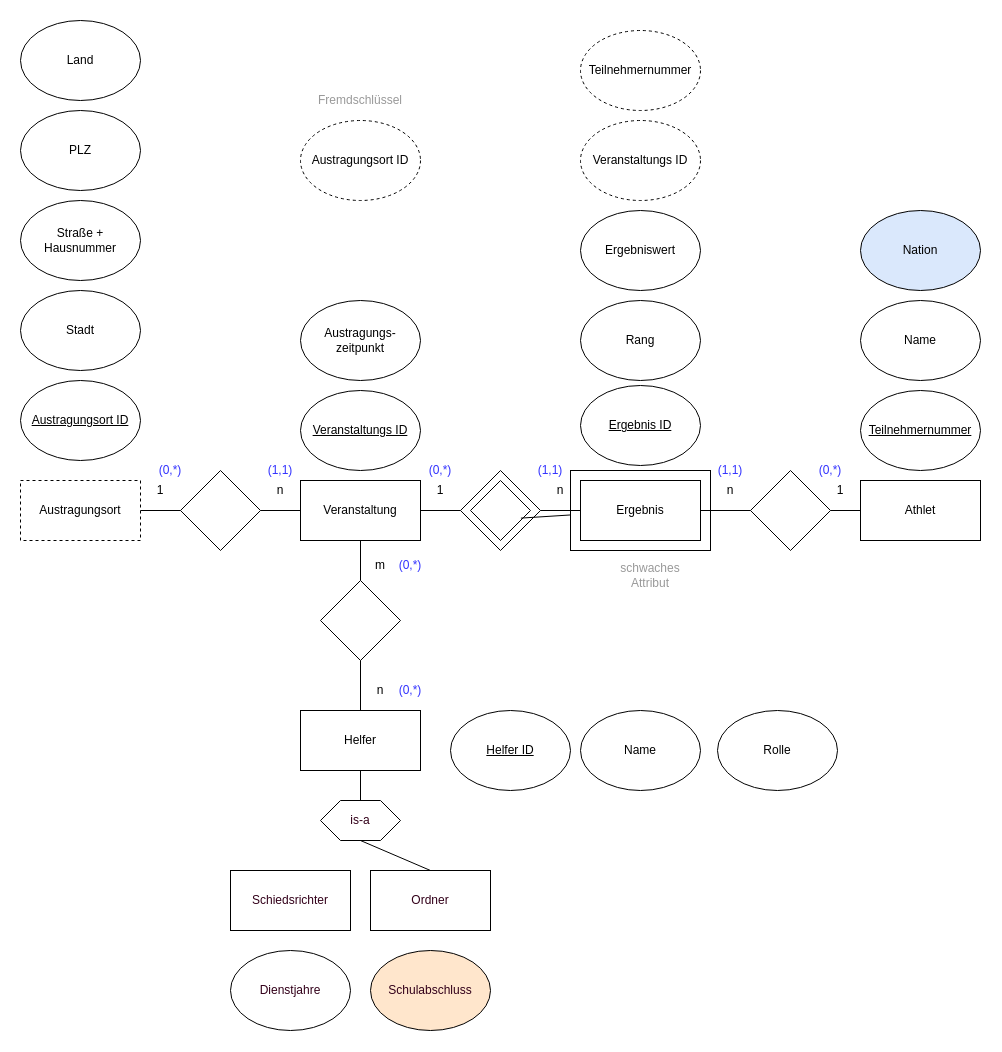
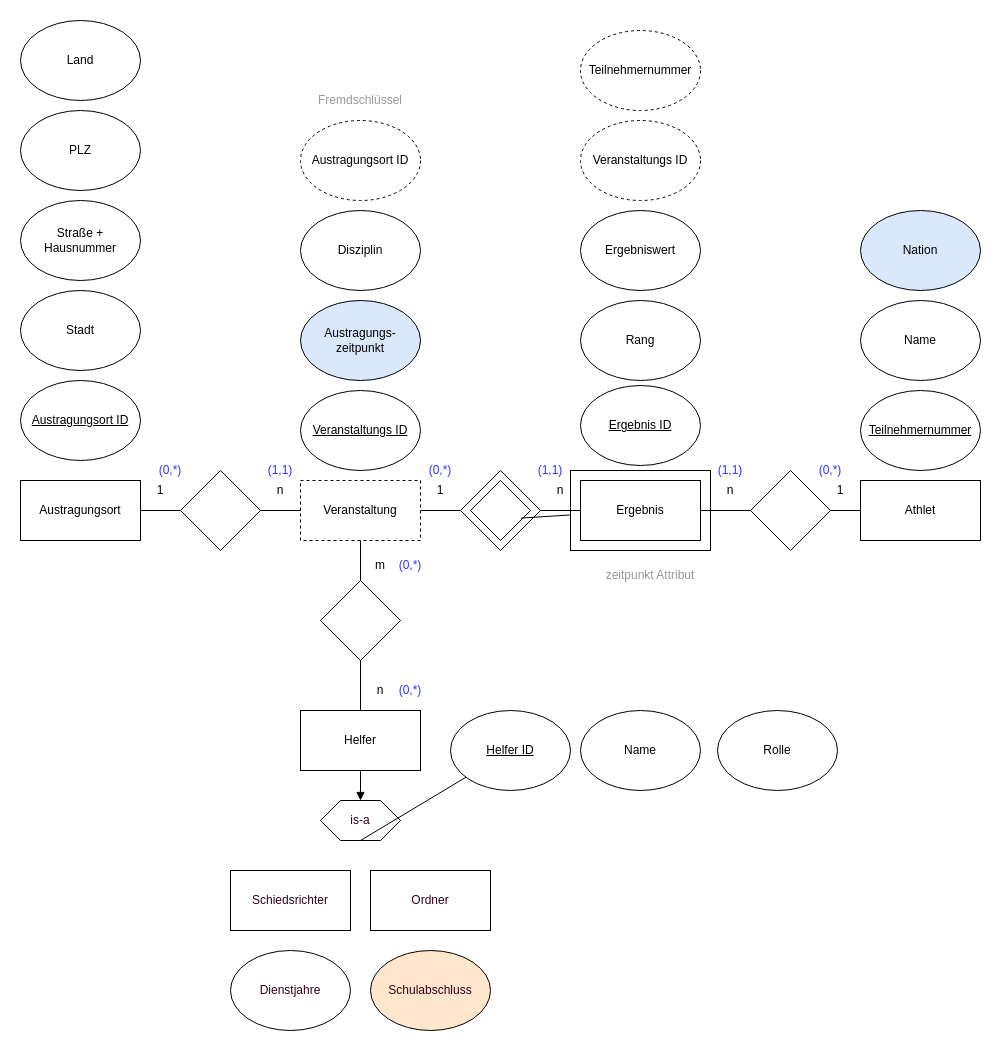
+ <mxCell id="6" value="Disziplin" style="ellipse;whiteSpace=wrap;html=1;" parent="1" vertex="1"><mxGeometry x="300" y="210" width="120" height="80" as="geometry" /></mxCell>
- <mxCell id="5" value="Austragungs-zeitpunkt" style="ellipse;whiteSpace=wrap;html=1;" parent="1" vertex="1"><mxGeometry x="300" y="300" width="120" height="80" as="geometry" /></mxCell>
+ <mxCell id="5" value="Austragungs-zeitpunkt" style="ellipse;whiteSpace=wrap;html=1;fillColor=#dae8fc;" parent="1" vertex="1"><mxGeometry x="300" y="300" width="120" height="80" as="geometry" /></mxCell>
- <mxCell id="11" value="Austragungsort" style="rounded=0;whiteSpace=wrap;html=1;dashed=1;" parent="1" vertex="1"><mxGeometry x="20" y="480" width="120" height="60" as="geometry" /></mxCell>
+ <mxCell id="11" value="Austragungsort" style="rounded=0;whiteSpace=wrap;html=1;" parent="1" vertex="1"><mxGeometry x="20" y="480" width="120" height="60" as="geometry" /></mxCell>
- <mxCell id="3" value="Veranstaltung" style="rounded=0;whiteSpace=wrap;html=1;" parent="1" vertex="1"><mxGeometry x="300" y="480" width="120" height="60" as="geometry" /></mxCell>
+ <mxCell id="3" value="Veranstaltung" style="rounded=0;whiteSpace=wrap;html=1;dashed=1;" parent="1" vertex="1"><mxGeometry x="300" y="480" width="120" height="60" as="geometry" /></mxCell>
- <mxCell id="62" value="schwaches Attribut" style="text;html=1;strokeColor=none;fillColor=none;align=center;verticalAlign=middle;whiteSpace=wrap;rounded=0;dashed=1;comic=0;fontColor=#999999;" parent="1" vertex="1"><mxGeometry x="600" y="565" width="100" height="20" as="geometry" /></mxCell>
+ <mxCell id="62" value="zeitpunkt Attribut" style="text;html=1;strokeColor=none;fillColor=none;align=center;verticalAlign=middle;whiteSpace=wrap;rounded=0;dashed=1;comic=0;fontColor=#999999;" parent="1" vertex="1"><mxGeometry x="600" y="565" width="100" height="20" as="geometry" /></mxCell>
- <mxCell id="56" value="" style="endArrow=none;html=1;fontColor=#33001A;exitX=0.5;exitY=1;exitDx=0;exitDy=0;entryX=0.5;entryY=0;entryDx=0;entryDy=0;" parent="1" source="17" target="53" edge="1"><mxGeometry width="50" height="50" relative="1" as="geometry"><mxPoint x="580" y="820" as="sourcePoint" /><mxPoint x="630" y="770" as="targetPoint" /></mxGeometry></mxCell>
+ <mxCell id="56" value="" style="endArrow=block;html=1;fontColor=#33001A;exitX=0.5;exitY=1;exitDx=0;exitDy=0;entryX=0.5;entryY=0;entryDx=0;entryDy=0;" parent="1" source="17" target="53" edge="1"><mxGeometry width="50" height="50" relative="1" as="geometry"><mxPoint x="580" y="820" as="sourcePoint" /><mxPoint x="630" y="770" as="targetPoint" /></mxGeometry></mxCell>
- <mxCell id="59" value="" style="endArrow=none;html=1;fontColor=#33001A;exitX=0.5;exitY=1;exitDx=0;exitDy=0;entryX=0.5;entryY=0;entryDx=0;entryDy=0;" parent="1" source="53" target="54" edge="1"><mxGeometry width="50" height="50" relative="1" as="geometry"><mxPoint x="590" y="890" as="sourcePoint" /><mxPoint x="640" y="840" as="targetPoint" /></mxGeometry></mxCell>
+ <mxCell id="59" value="" style="endArrow=none;html=1;fontColor=#33001A;exitX=0.5;exitY=1;exitDx=0;exitDy=0;" parent="1" source="53" target="18" edge="1"><mxGeometry width="50" height="50" relative="1" as="geometry"><mxPoint x="590" y="890" as="sourcePoint" /><mxPoint x="640" y="840" as="targetPoint" /></mxGeometry></mxCell>
